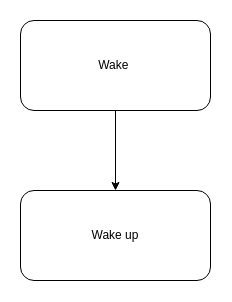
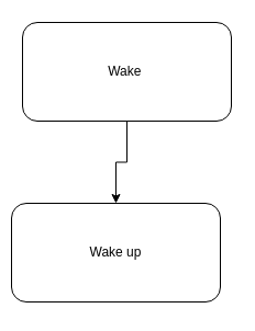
- <mxCell id="4" value="Wake up" style="rounded=1;whiteSpace=wrap;html=1;" vertex="1" parent="1"><mxGeometry x="20" y="190" width="190" height="90" as="geometry" /></mxCell>
+ <mxCell id="4" value="Wake up" style="rounded=1;whiteSpace=wrap;html=1;" vertex="1" parent="1"><mxGeometry x="10" y="185" width="190" height="90" as="geometry" /></mxCell>
